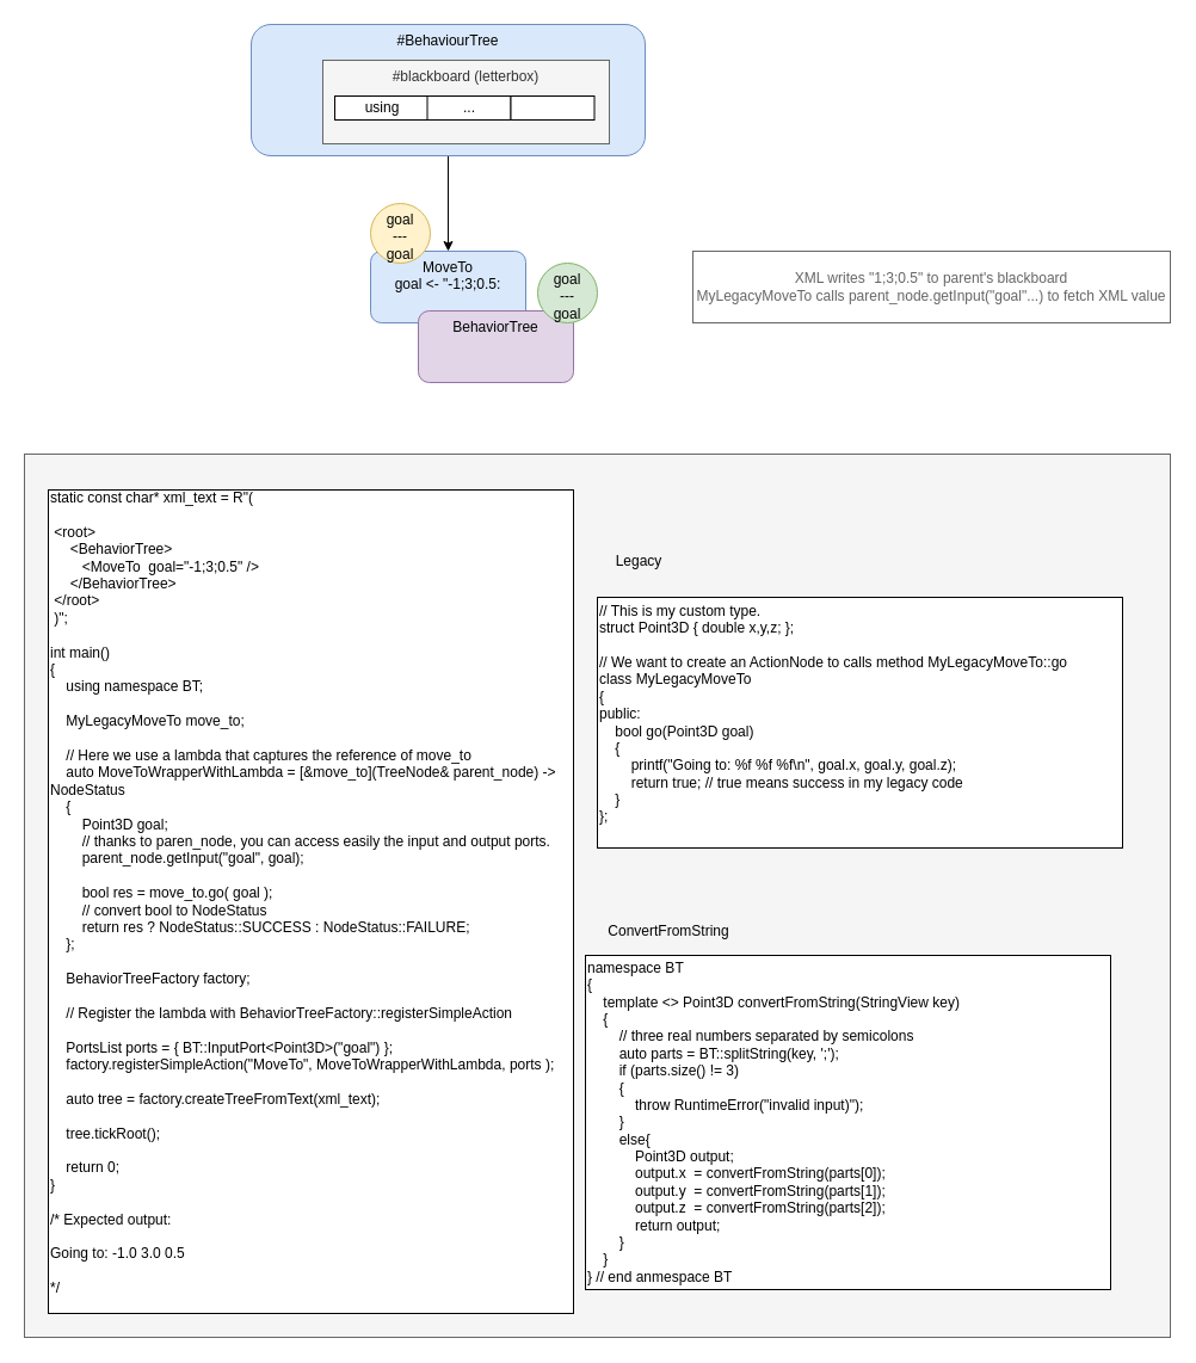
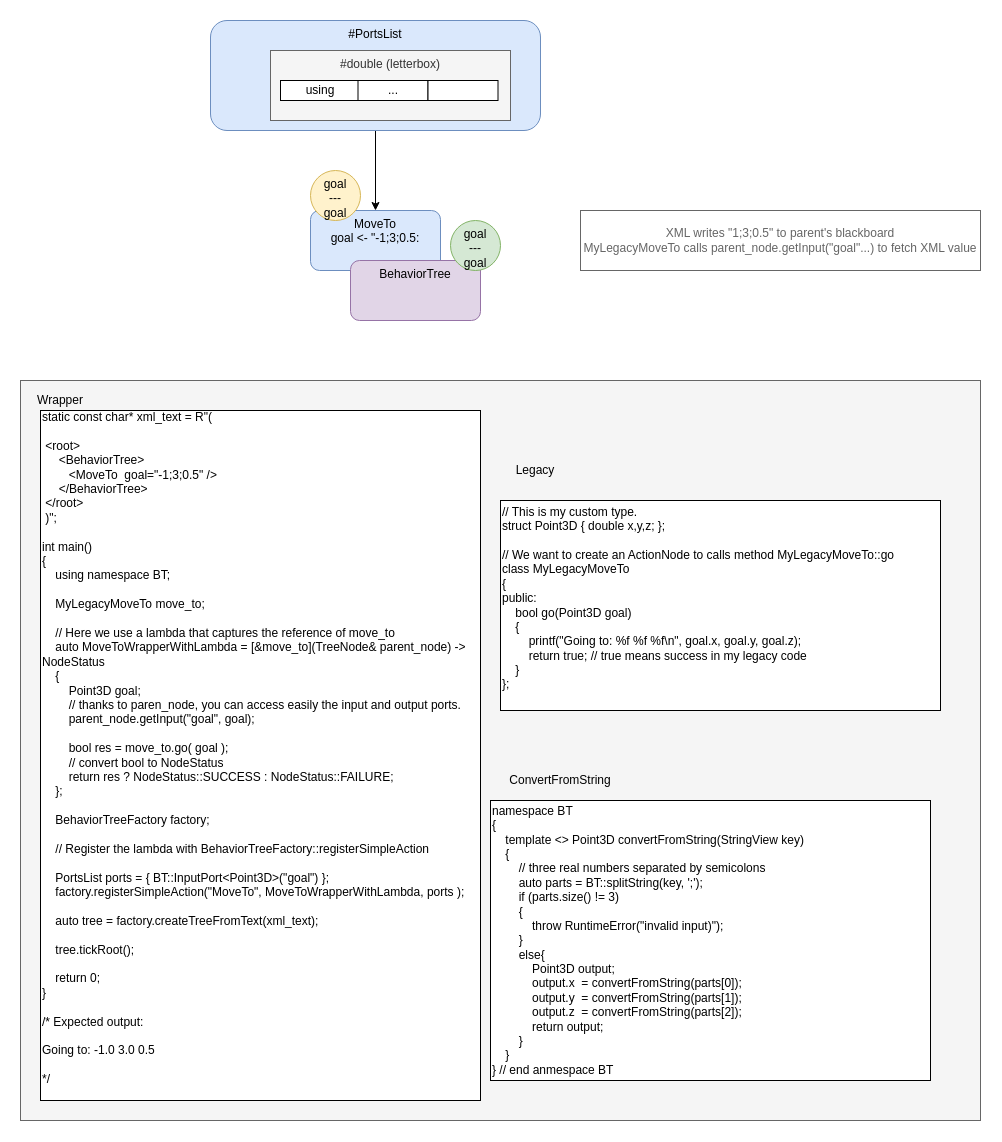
- <mxCell id="5" value="#BehaviourTree" style="rounded=1;whiteSpace=wrap;html=1;fillColor=#dae8fc;strokeColor=#6c8ebf;verticalAlign=top;" parent="1" vertex="1"><mxGeometry x="210" y="20" width="330" height="110" as="geometry" /></mxCell>
+ <mxCell id="5" value="#PortsList" style="rounded=1;whiteSpace=wrap;html=1;fillColor=#dae8fc;strokeColor=#6c8ebf;verticalAlign=top;" parent="1" vertex="1"><mxGeometry x="210" y="20" width="330" height="110" as="geometry" /></mxCell>
- <mxCell id="13" value="#blackboard (letterbox)" style="rounded=0;whiteSpace=wrap;html=1;fillColor=#f5f5f5;strokeColor=#666666;fontColor=#333333;verticalAlign=top;" vertex="1" parent="1"><mxGeometry x="270" y="50" width="240" height="70" as="geometry" /></mxCell>
+ <mxCell id="13" value="#double (letterbox)" style="rounded=0;whiteSpace=wrap;html=1;fillColor=#f5f5f5;strokeColor=#666666;fontColor=#333333;verticalAlign=top;" vertex="1" parent="1"><mxGeometry x="270" y="50" width="240" height="70" as="geometry" /></mxCell>
+ <mxCell id="10" value="Wrapper" style="text;html=1;strokeColor=none;fillColor=none;align=center;verticalAlign=middle;whiteSpace=wrap;rounded=0;" vertex="1" parent="1"><mxGeometry x="40" y="390" width="40" height="20" as="geometry" /></mxCell>
